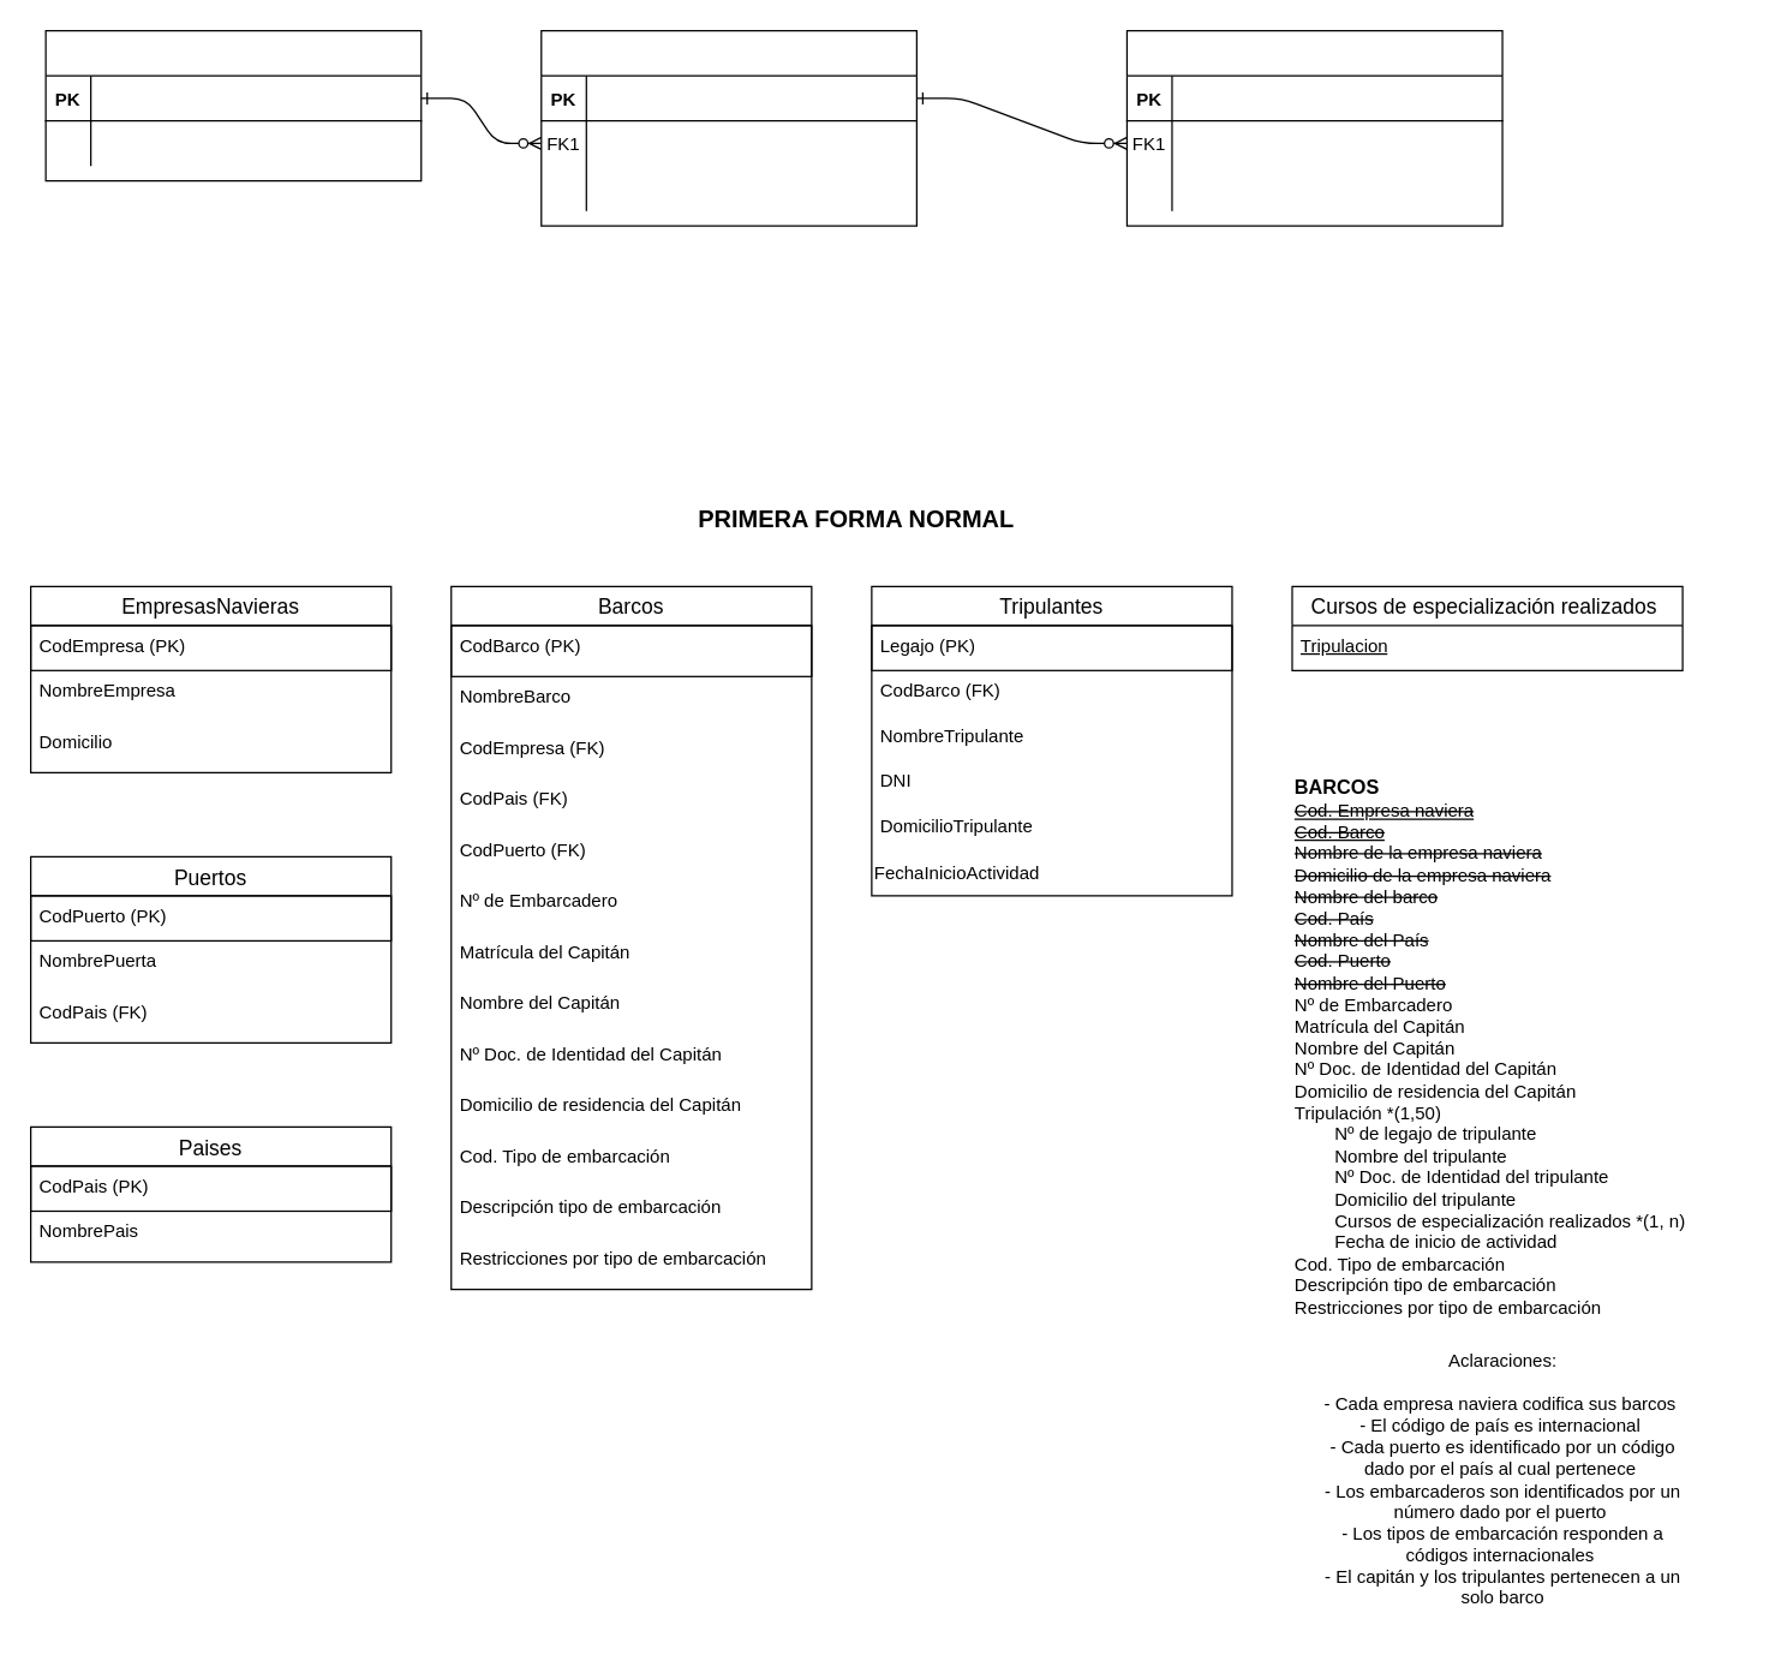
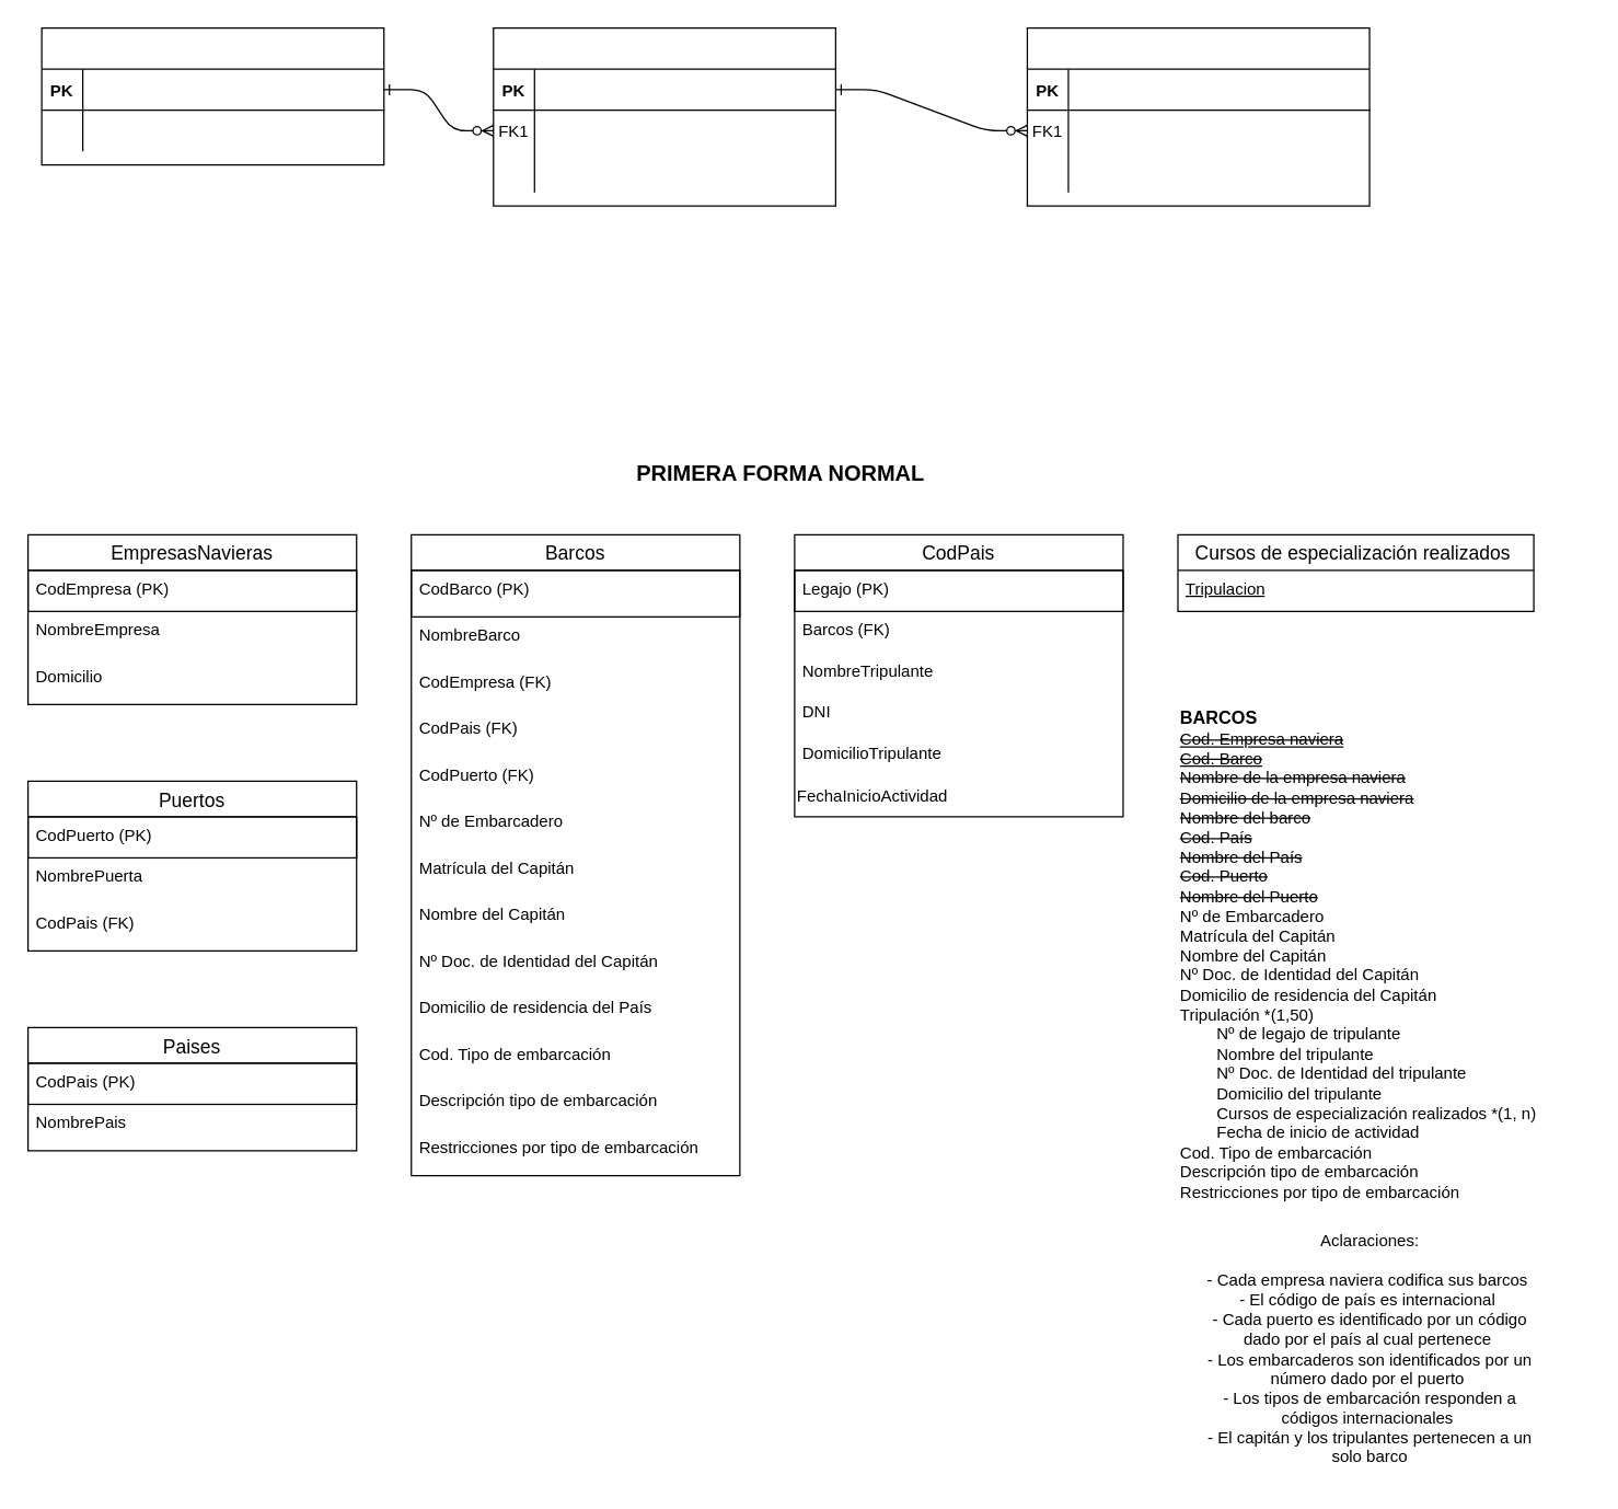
- <mxCell id="48" value="Tripulantes" style="swimlane;fontStyle=0;childLayout=stackLayout;horizontal=1;startSize=26;horizontalStack=0;resizeParent=1;resizeParentMax=0;resizeLast=0;collapsible=1;marginBottom=0;align=center;fontSize=14;" parent="1" vertex="1"><mxGeometry x="580" y="390" width="240" height="206" as="geometry" /></mxCell>
+ <mxCell id="48" value="CodPais" style="swimlane;fontStyle=0;childLayout=stackLayout;horizontal=1;startSize=26;horizontalStack=0;resizeParent=1;resizeParentMax=0;resizeLast=0;collapsible=1;marginBottom=0;align=center;fontSize=14;" parent="1" vertex="1"><mxGeometry x="580" y="390" width="240" height="206" as="geometry" /></mxCell>
- <mxCell id="50" value="CodBarco (FK)" style="text;strokeColor=none;fillColor=none;spacingLeft=4;spacingRight=4;overflow=hidden;rotatable=0;points=[[0,0.5],[1,0.5]];portConstraint=eastwest;fontSize=12;whiteSpace=wrap;html=1;" parent="48" vertex="1"><mxGeometry y="56" width="240" height="30" as="geometry" /></mxCell>
+ <mxCell id="50" value="Barcos (FK)" style="text;strokeColor=none;fillColor=none;spacingLeft=4;spacingRight=4;overflow=hidden;rotatable=0;points=[[0,0.5],[1,0.5]];portConstraint=eastwest;fontSize=12;whiteSpace=wrap;html=1;" parent="48" vertex="1"><mxGeometry y="56" width="240" height="30" as="geometry" /></mxCell>
- <mxCell id="43" value="Domicilio de residencia del Capitán" style="text;strokeColor=none;fillColor=none;spacingLeft=4;spacingRight=4;overflow=hidden;rotatable=0;points=[[0,0.5],[1,0.5]];portConstraint=eastwest;fontSize=12;whiteSpace=wrap;html=1;" parent="33" vertex="1"><mxGeometry y="332" width="240" height="34" as="geometry" /></mxCell>
+ <mxCell id="43" value="Domicilio de residencia del País" style="text;strokeColor=none;fillColor=none;spacingLeft=4;spacingRight=4;overflow=hidden;rotatable=0;points=[[0,0.5],[1,0.5]];portConstraint=eastwest;fontSize=12;whiteSpace=wrap;html=1;" parent="33" vertex="1"><mxGeometry y="332" width="240" height="34" as="geometry" /></mxCell>
